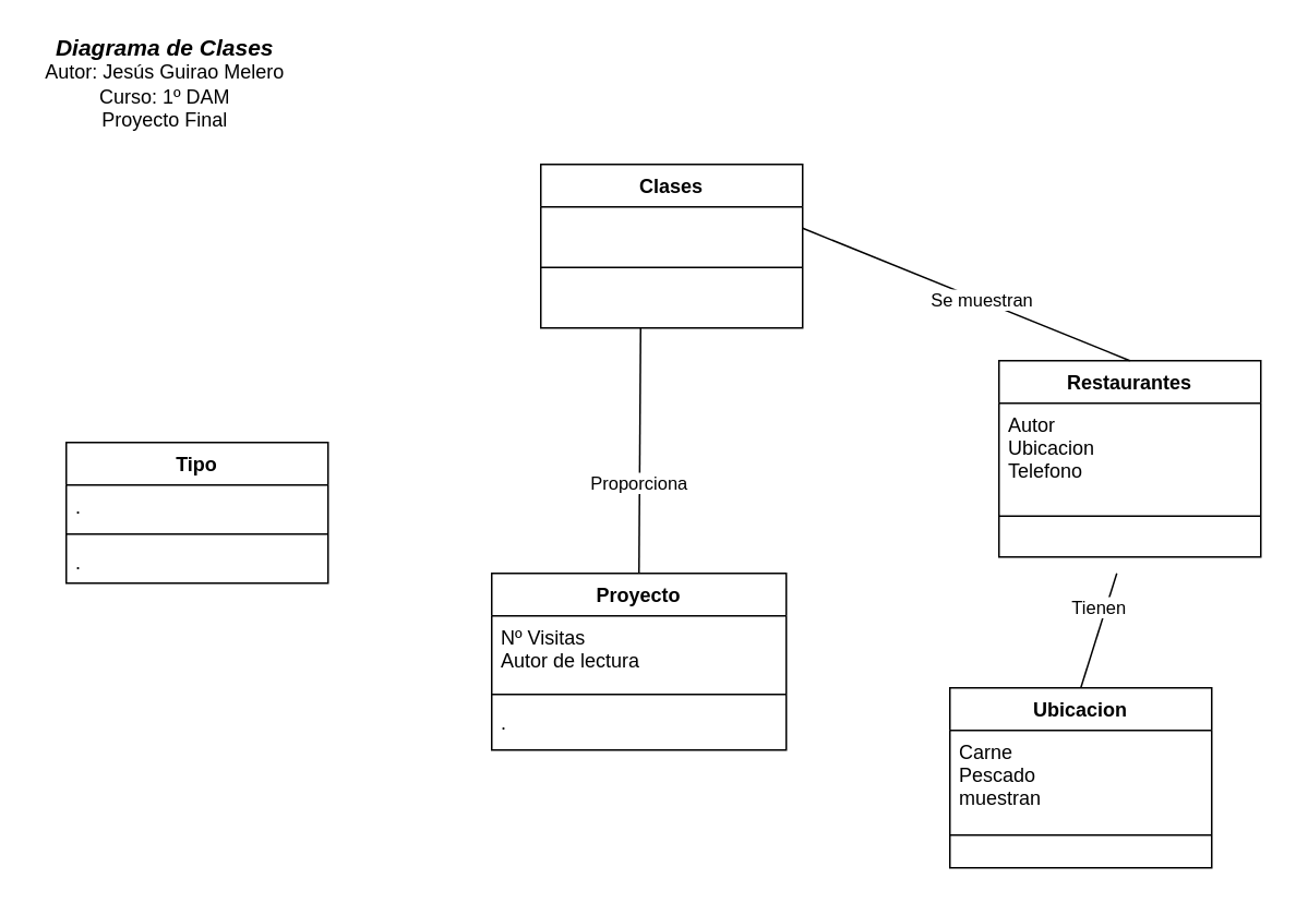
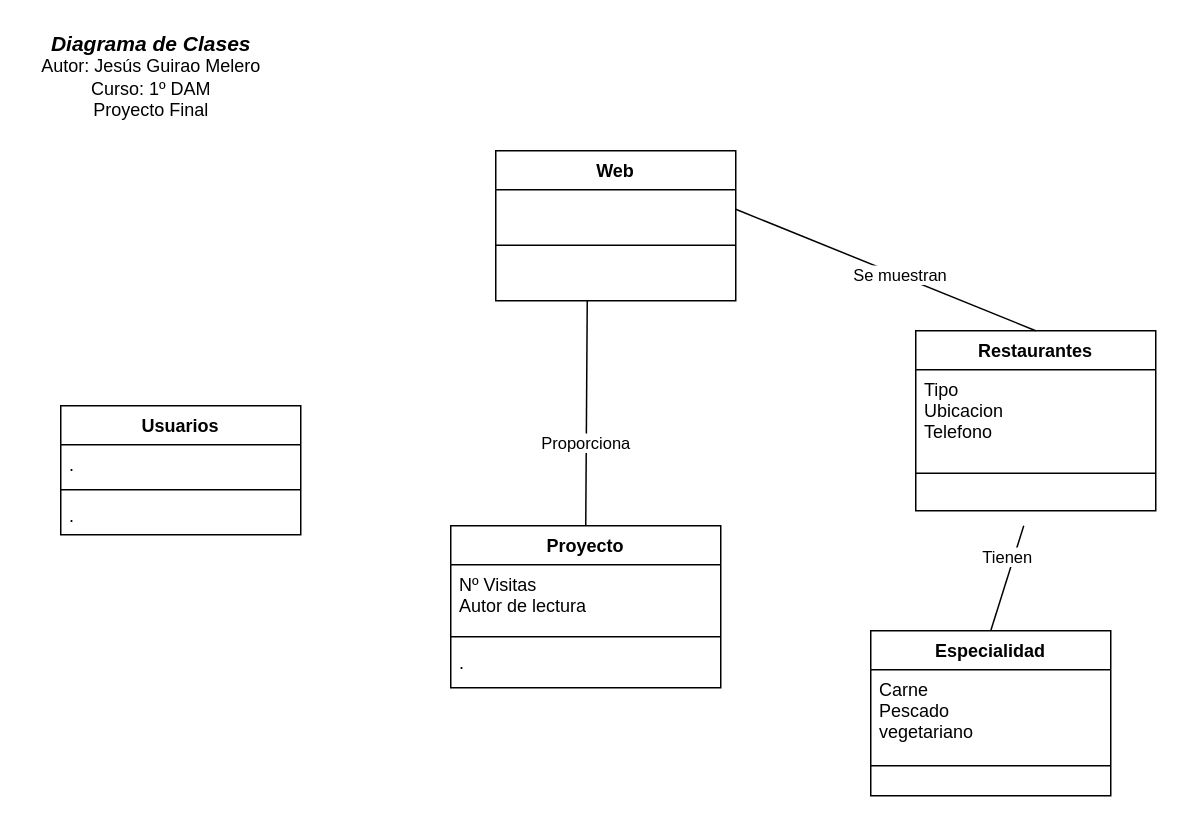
- <mxCell id="2" value="Clases" style="swimlane;fontStyle=1;align=center;verticalAlign=top;childLayout=stackLayout;horizontal=1;startSize=26;horizontalStack=0;resizeParent=1;resizeParentMax=0;resizeLast=0;collapsible=1;marginBottom=0;" vertex="1" parent="1"><mxGeometry x="330" y="100" width="160" height="100" as="geometry" /></mxCell>
+ <mxCell id="2" value="Web" style="swimlane;fontStyle=1;align=center;verticalAlign=top;childLayout=stackLayout;horizontal=1;startSize=26;horizontalStack=0;resizeParent=1;resizeParentMax=0;resizeLast=0;collapsible=1;marginBottom=0;" vertex="1" parent="1"><mxGeometry x="330" y="100" width="160" height="100" as="geometry" /></mxCell>
- <mxCell id="6" value="Autor&#10;Ubicacion&#10;Telefono&#10;Web" style="text;strokeColor=none;fillColor=none;align=left;verticalAlign=top;spacingLeft=4;spacingRight=4;overflow=hidden;rotatable=0;points=[[0,0.5],[1,0.5]];portConstraint=eastwest;" vertex="1" parent="5"><mxGeometry y="26" width="160" height="44" as="geometry" /></mxCell>
+ <mxCell id="6" value="Tipo&#10;Ubicacion&#10;Telefono&#10;Web" style="text;strokeColor=none;fillColor=none;align=left;verticalAlign=top;spacingLeft=4;spacingRight=4;overflow=hidden;rotatable=0;points=[[0,0.5],[1,0.5]];portConstraint=eastwest;" vertex="1" parent="5"><mxGeometry y="26" width="160" height="44" as="geometry" /></mxCell>
- <mxCell id="8" value="Tipo" style="swimlane;fontStyle=1;align=center;verticalAlign=top;childLayout=stackLayout;horizontal=1;startSize=26;horizontalStack=0;resizeParent=1;resizeParentMax=0;resizeLast=0;collapsible=1;marginBottom=0;" vertex="1" parent="1"><mxGeometry x="40" y="270" width="160" height="86" as="geometry" /></mxCell>
+ <mxCell id="8" value="Usuarios" style="swimlane;fontStyle=1;align=center;verticalAlign=top;childLayout=stackLayout;horizontal=1;startSize=26;horizontalStack=0;resizeParent=1;resizeParentMax=0;resizeLast=0;collapsible=1;marginBottom=0;" vertex="1" parent="1"><mxGeometry x="40" y="270" width="160" height="86" as="geometry" /></mxCell>
- <mxCell id="16" value="Ubicacion" style="swimlane;fontStyle=1;align=center;verticalAlign=top;childLayout=stackLayout;horizontal=1;startSize=26;horizontalStack=0;resizeParent=1;resizeParentMax=0;resizeLast=0;collapsible=1;marginBottom=0;" vertex="1" parent="1"><mxGeometry x="580" y="420" width="160" height="110" as="geometry" /></mxCell>
+ <mxCell id="16" value="Especialidad" style="swimlane;fontStyle=1;align=center;verticalAlign=top;childLayout=stackLayout;horizontal=1;startSize=26;horizontalStack=0;resizeParent=1;resizeParentMax=0;resizeLast=0;collapsible=1;marginBottom=0;" vertex="1" parent="1"><mxGeometry x="580" y="420" width="160" height="110" as="geometry" /></mxCell>
- <mxCell id="17" value="Carne&#10;Pescado&#10;muestran" style="text;strokeColor=none;fillColor=none;align=left;verticalAlign=top;spacingLeft=4;spacingRight=4;overflow=hidden;rotatable=0;points=[[0,0.5],[1,0.5]];portConstraint=eastwest;" vertex="1" parent="16"><mxGeometry y="26" width="160" height="44" as="geometry" /></mxCell>
+ <mxCell id="17" value="Carne&#10;Pescado&#10;vegetariano" style="text;strokeColor=none;fillColor=none;align=left;verticalAlign=top;spacingLeft=4;spacingRight=4;overflow=hidden;rotatable=0;points=[[0,0.5],[1,0.5]];portConstraint=eastwest;" vertex="1" parent="16"><mxGeometry y="26" width="160" height="44" as="geometry" /></mxCell>
